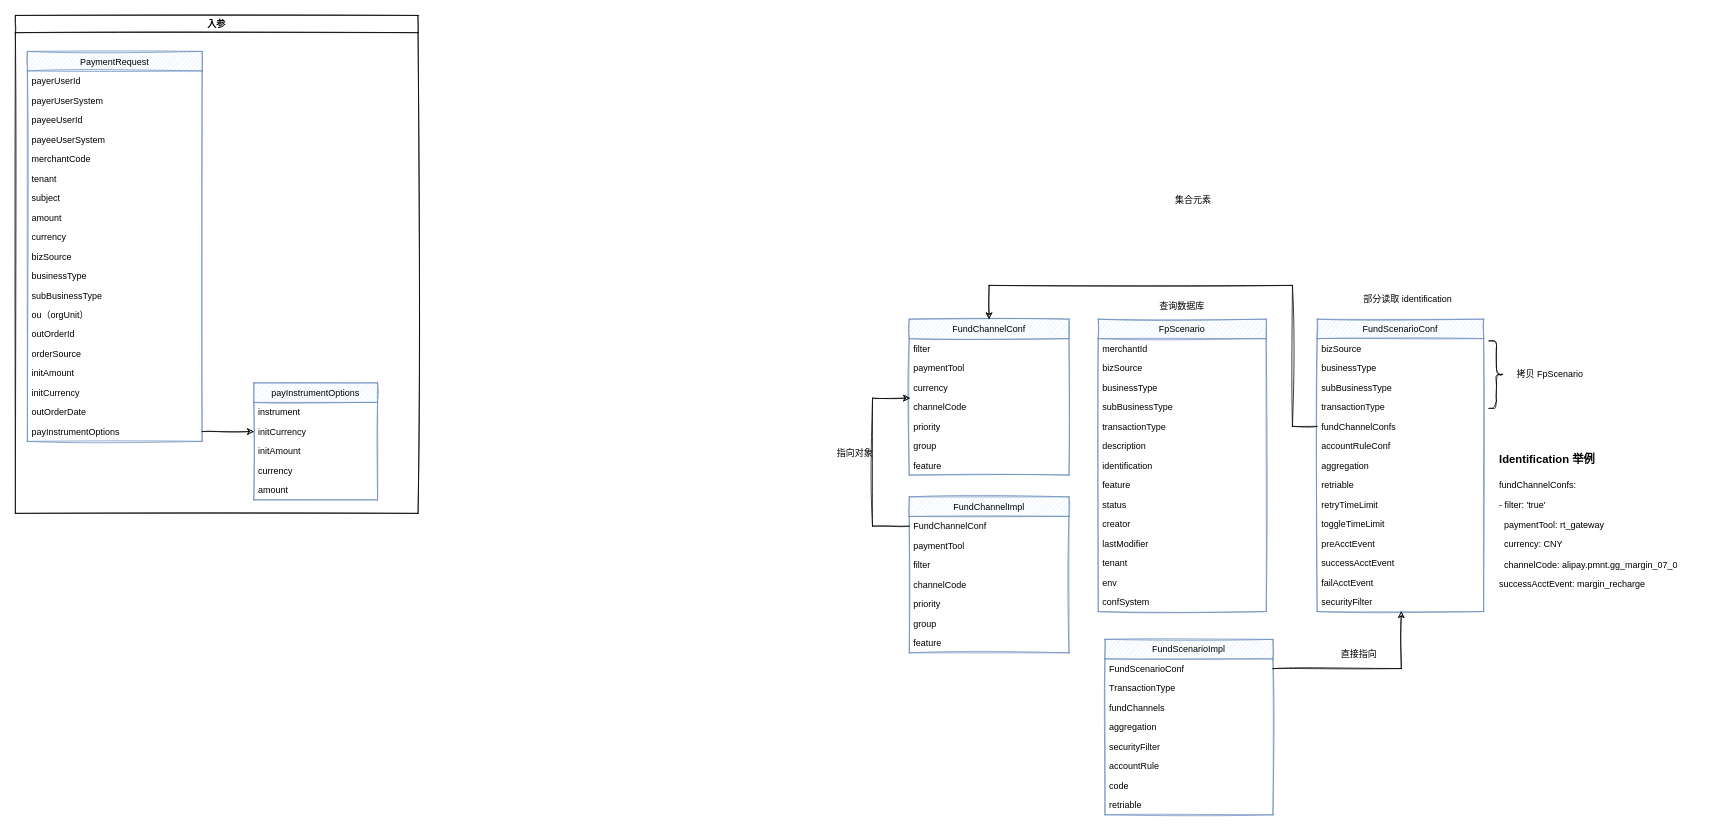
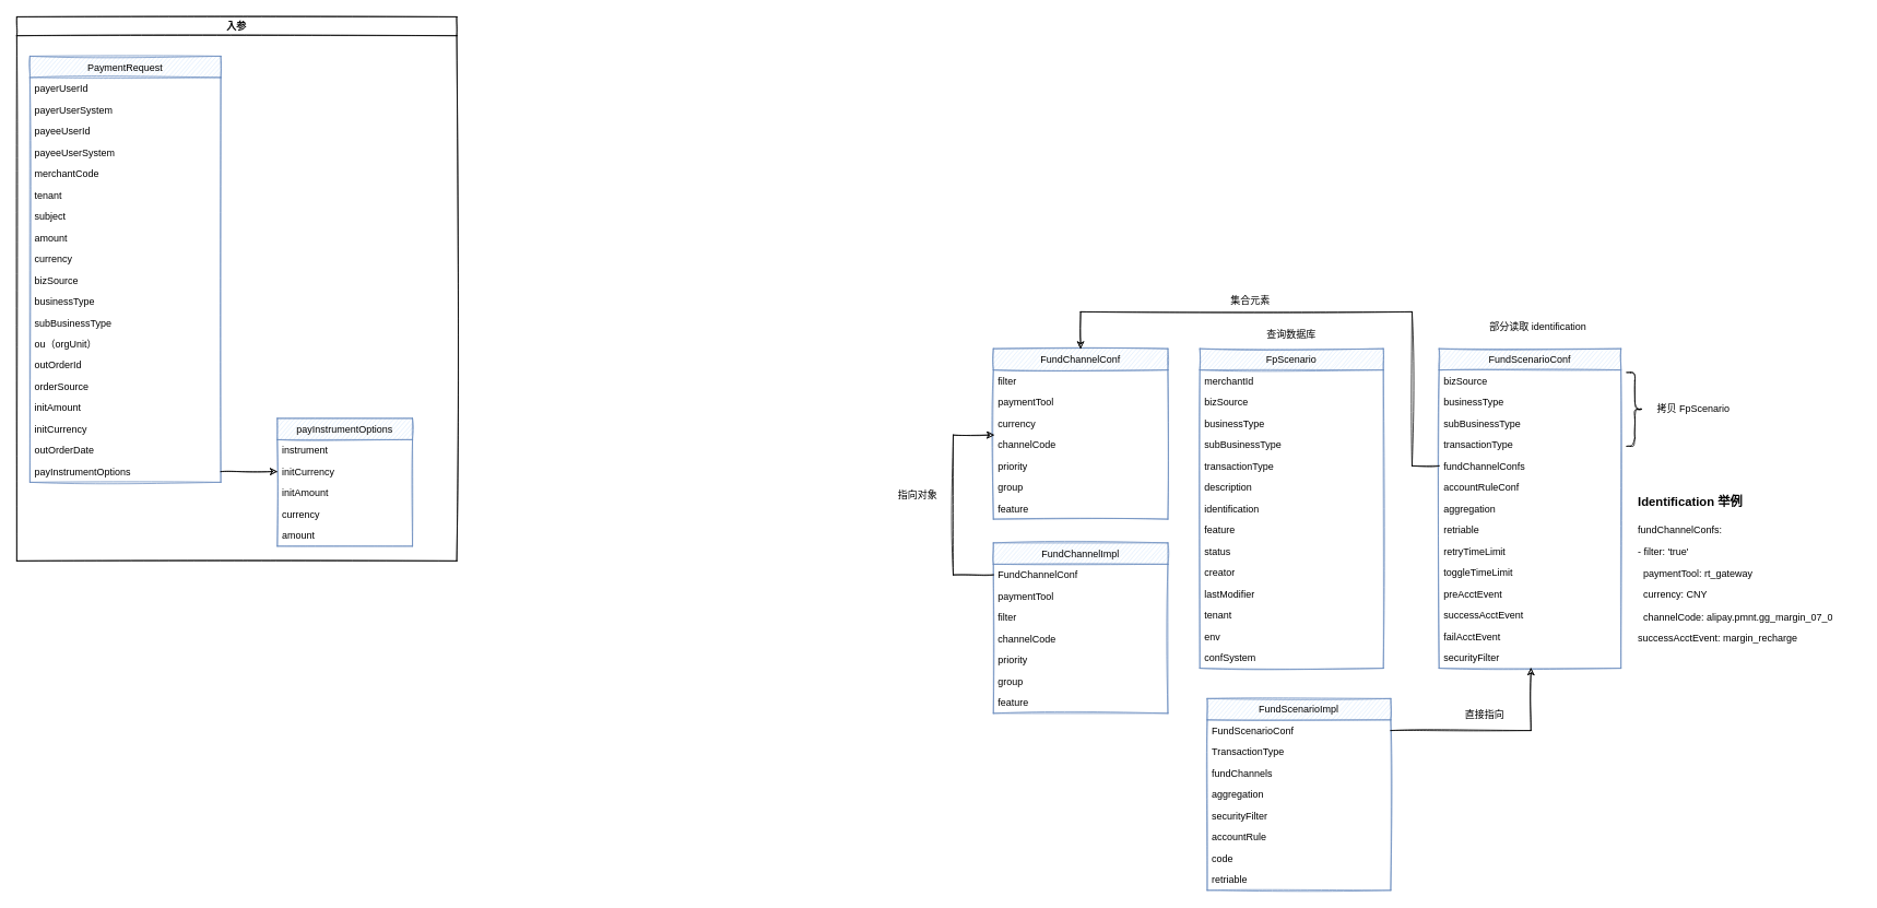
- <mxCell id="85" value="集合元素" style="text;html=1;strokeColor=none;fillColor=none;align=center;verticalAlign=middle;whiteSpace=wrap;rounded=0;sketch=1;" parent="1" vertex="1"><mxGeometry x="1552" y="257" width="78" height="20" as="geometry" /></mxCell>
+ <mxCell id="85" value="集合元素" style="text;html=1;strokeColor=none;fillColor=none;align=center;verticalAlign=middle;whiteSpace=wrap;rounded=0;sketch=1;" parent="1" vertex="1"><mxGeometry x="1487" y="357" width="78" height="20" as="geometry" /></mxCell>
- <mxCell id="95" value="指向对象" style="text;html=1;strokeColor=none;fillColor=none;align=center;verticalAlign=middle;whiteSpace=wrap;rounded=0;sketch=1;" parent="1" vertex="1"><mxGeometry x="1111" y="594" width="58" height="20" as="geometry" /></mxCell>
+ <mxCell id="95" value="指向对象" style="text;html=1;strokeColor=none;fillColor=none;align=center;verticalAlign=middle;whiteSpace=wrap;rounded=0;sketch=1;" parent="1" vertex="1"><mxGeometry x="1091" y="594" width="58" height="20" as="geometry" /></mxCell>
